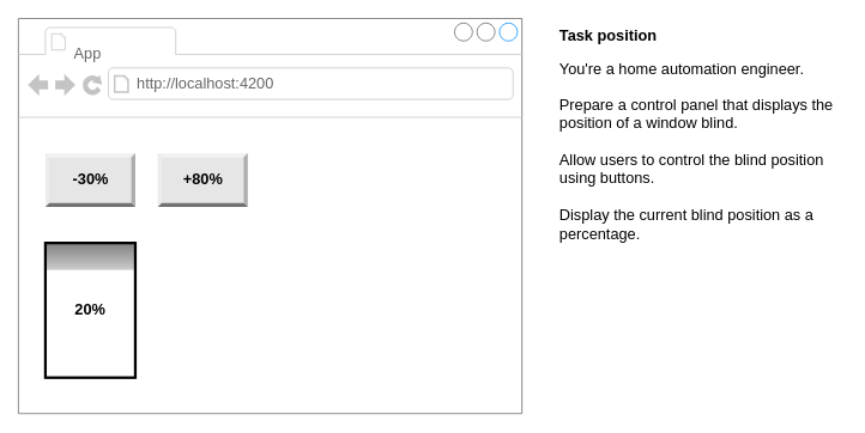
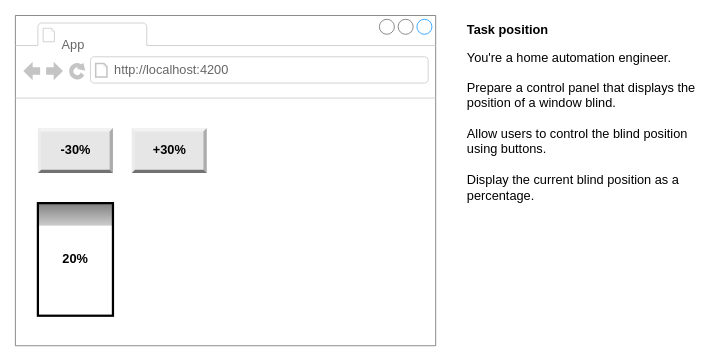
- <mxCell id="9" value="+80%" style="labelPosition=center;verticalLabelPosition=middle;align=center;html=1;shape=mxgraph.basic.shaded_button;dx=4.41;fillColor=#E6E6E6;strokeColor=none;fontSize=17;fontStyle=1" parent="2" vertex="1"><mxGeometry x="155" y="150" width="100" height="60" as="geometry" /></mxCell>
+ <mxCell id="9" value="+30%" style="labelPosition=center;verticalLabelPosition=middle;align=center;html=1;shape=mxgraph.basic.shaded_button;dx=4.41;fillColor=#E6E6E6;strokeColor=none;fontSize=17;fontStyle=1" parent="2" vertex="1"><mxGeometry x="155" y="150" width="100" height="60" as="geometry" /></mxCell>
